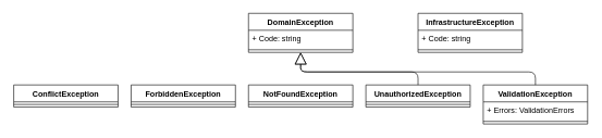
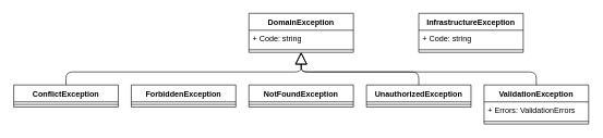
+ <mxCell id="2" value="" style="endArrow=block;endSize=16;endFill=0;html=1;edgeStyle=orthogonalEdgeStyle;" edge="1" parent="1" source="3" target="14"><mxGeometry width="160" relative="1" as="geometry"><mxPoint x="90" y="100" as="sourcePoint" /><mxPoint x="90" y="70" as="targetPoint" /><Array as="points"><mxPoint x="100" y="110" /><mxPoint x="460" y="110" /></Array></mxGeometry></mxCell>
